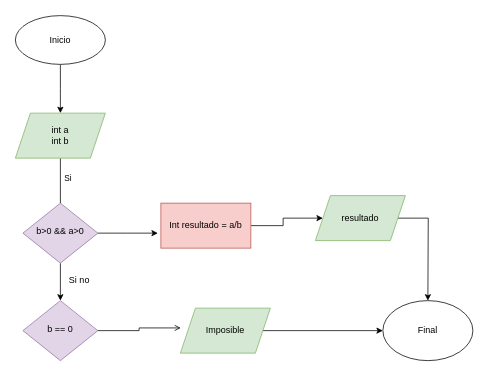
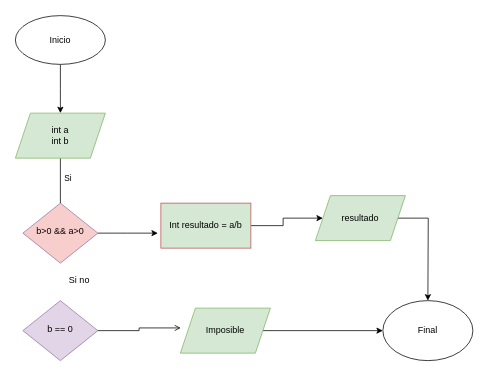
- <mxCell id="16" value="Int resultado = a/b" style="rounded=0;whiteSpace=wrap;html=1;fillColor=#f8cecc;strokeColor=#b85450;" vertex="1" parent="1"><mxGeometry x="214" y="270" width="120" height="60" as="geometry" /></mxCell>
+ <mxCell id="16" value="Int resultado = a/b" style="rounded=0;whiteSpace=wrap;html=1;fillColor=#d5e8d4;strokeColor=#b85450;" vertex="1" parent="1"><mxGeometry x="214" y="270" width="120" height="60" as="geometry" /></mxCell>
- <mxCell id="4" value="b&amp;gt;0 &amp;amp;&amp;amp; a&amp;gt;0" style="rhombus;whiteSpace=wrap;html=1;shadow=0;fontFamily=Helvetica;fontSize=12;align=center;strokeWidth=1;spacing=6;spacingTop=-4;fillColor=#e1d5e7;strokeColor=#9673a6;" parent="1" vertex="1"><mxGeometry x="30" y="270" width="100" height="80" as="geometry" /></mxCell>
+ <mxCell id="4" value="b&amp;gt;0 &amp;amp;&amp;amp; a&amp;gt;0" style="rhombus;whiteSpace=wrap;html=1;shadow=0;fontFamily=Helvetica;fontSize=12;align=center;strokeWidth=1;spacing=6;spacingTop=-4;fillColor=#f8cecc;strokeColor=#9673a6;" parent="1" vertex="1"><mxGeometry x="30" y="270" width="100" height="80" as="geometry" /></mxCell>
- <mxCell id="3" style="edgeStyle=orthogonalEdgeStyle;rounded=0;orthogonalLoop=1;jettySize=auto;html=1;entryX=0.5;entryY=0;entryDx=0;entryDy=0;" edge="1" parent="1" source="4" target="5"><mxGeometry relative="1" as="geometry" /></mxCell>
